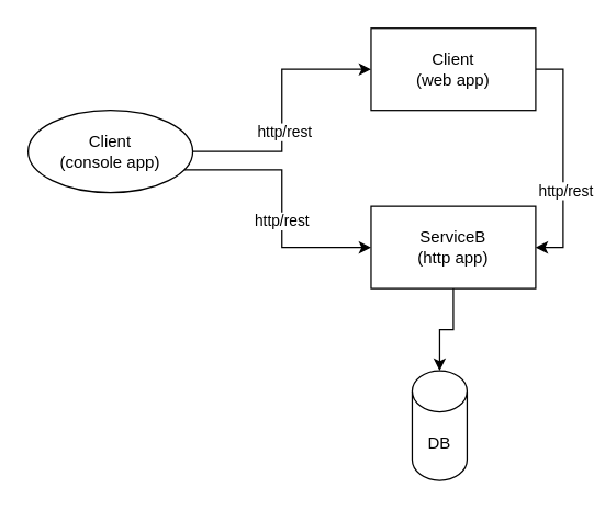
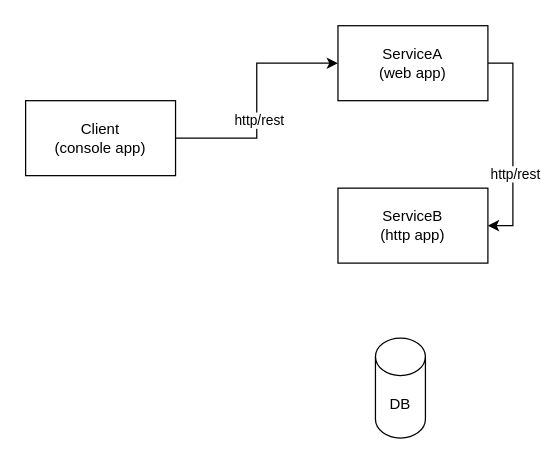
- <mxCell id="11" value="Client&lt;br&gt;(web app)" style="rounded=0;whiteSpace=wrap;html=1;" vertex="1" parent="1"><mxGeometry x="270" y="20" width="120" height="60" as="geometry" /></mxCell>
+ <mxCell id="11" value="ServiceA&lt;br&gt;(web app)" style="rounded=0;whiteSpace=wrap;html=1;" vertex="1" parent="1"><mxGeometry x="270" y="20" width="120" height="60" as="geometry" /></mxCell>
- <mxCell id="6" value="Client&lt;br&gt;(console app)" style="ellipse;whiteSpace=wrap;html=1;" vertex="1" parent="1"><mxGeometry x="20" y="80" width="120" height="60" as="geometry" /></mxCell>
+ <mxCell id="6" value="Client&lt;br&gt;(console app)" style="rounded=0;whiteSpace=wrap;html=1;" vertex="1" parent="1"><mxGeometry x="20" y="80" width="120" height="60" as="geometry" /></mxCell>
- <mxCell id="4" style="edgeStyle=orthogonalEdgeStyle;rounded=0;orthogonalLoop=1;jettySize=auto;html=1;exitX=1;exitY=0.75;exitDx=0;exitDy=0;entryX=0;entryY=0.5;entryDx=0;entryDy=0;" edge="1" parent="1" source="6" target="8"><mxGeometry relative="1" as="geometry" /></mxCell>
- <mxCell id="5" value="http/rest" style="edgeLabel;html=1;align=center;verticalAlign=middle;resizable=0;points=[];" vertex="1" connectable="0" parent="4"><mxGeometry x="0.122" y="-1" relative="1" as="geometry"><mxPoint as="offset" /></mxGeometry></mxCell>
- <mxCell id="7" style="edgeStyle=orthogonalEdgeStyle;rounded=0;orthogonalLoop=1;jettySize=auto;html=1;exitX=0.5;exitY=1;exitDx=0;exitDy=0;" edge="1" parent="1" source="8" target="12"><mxGeometry relative="1" as="geometry" /></mxCell>
